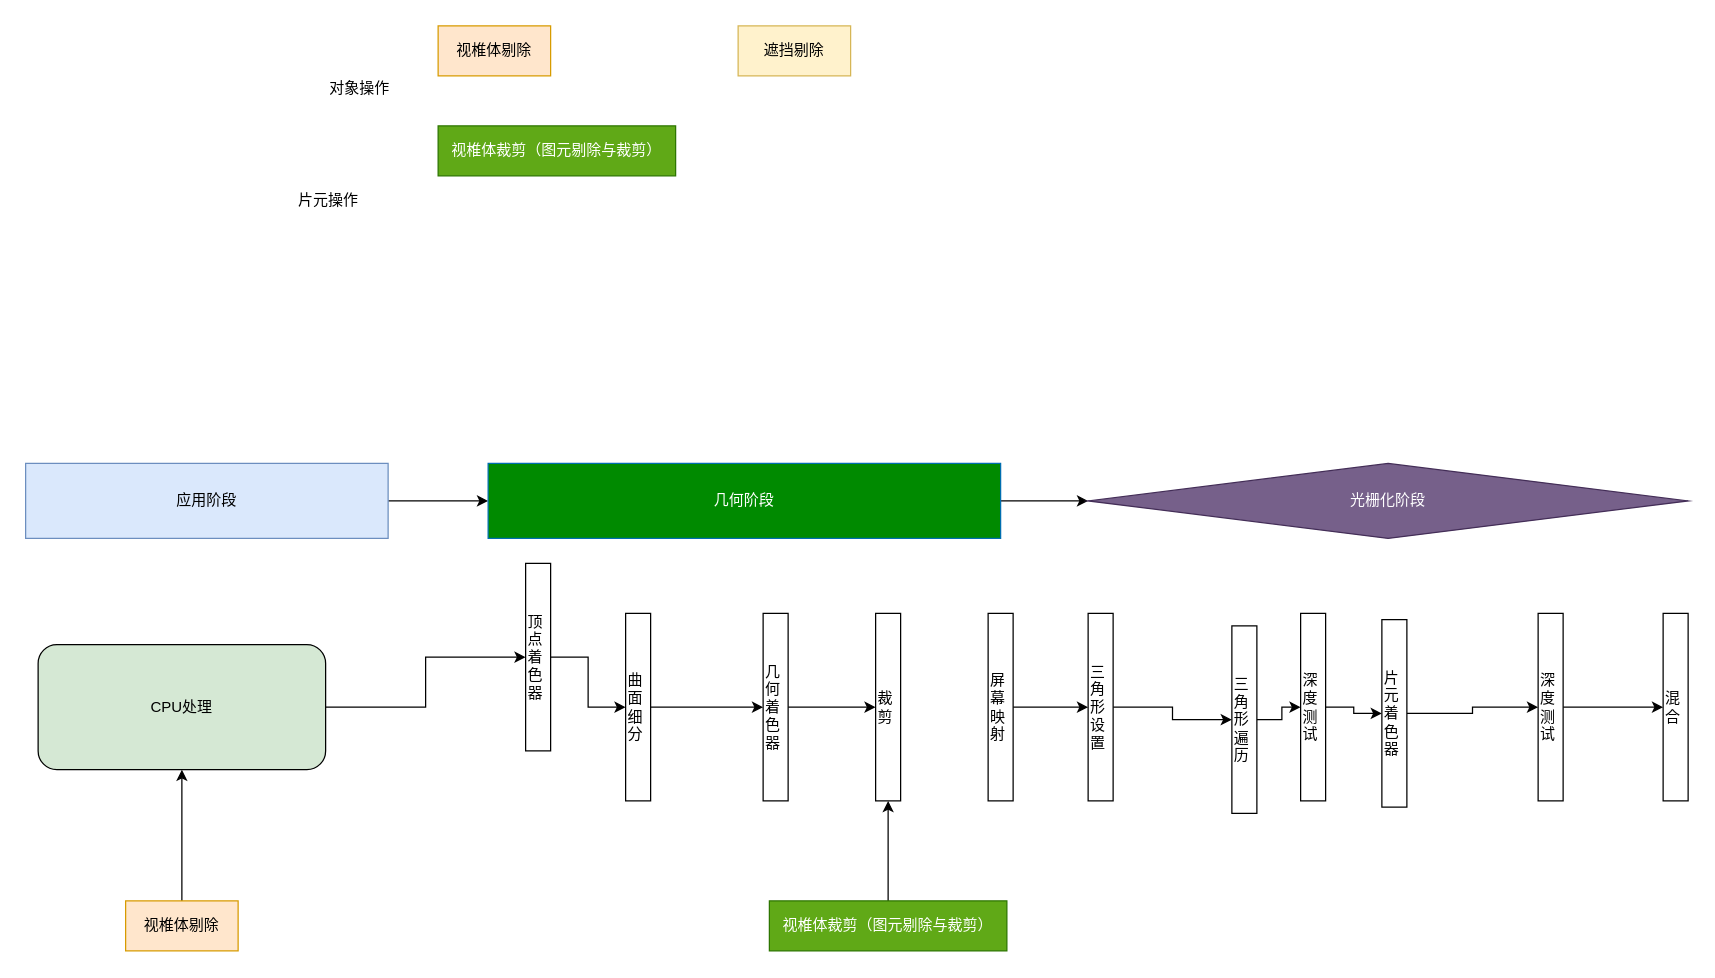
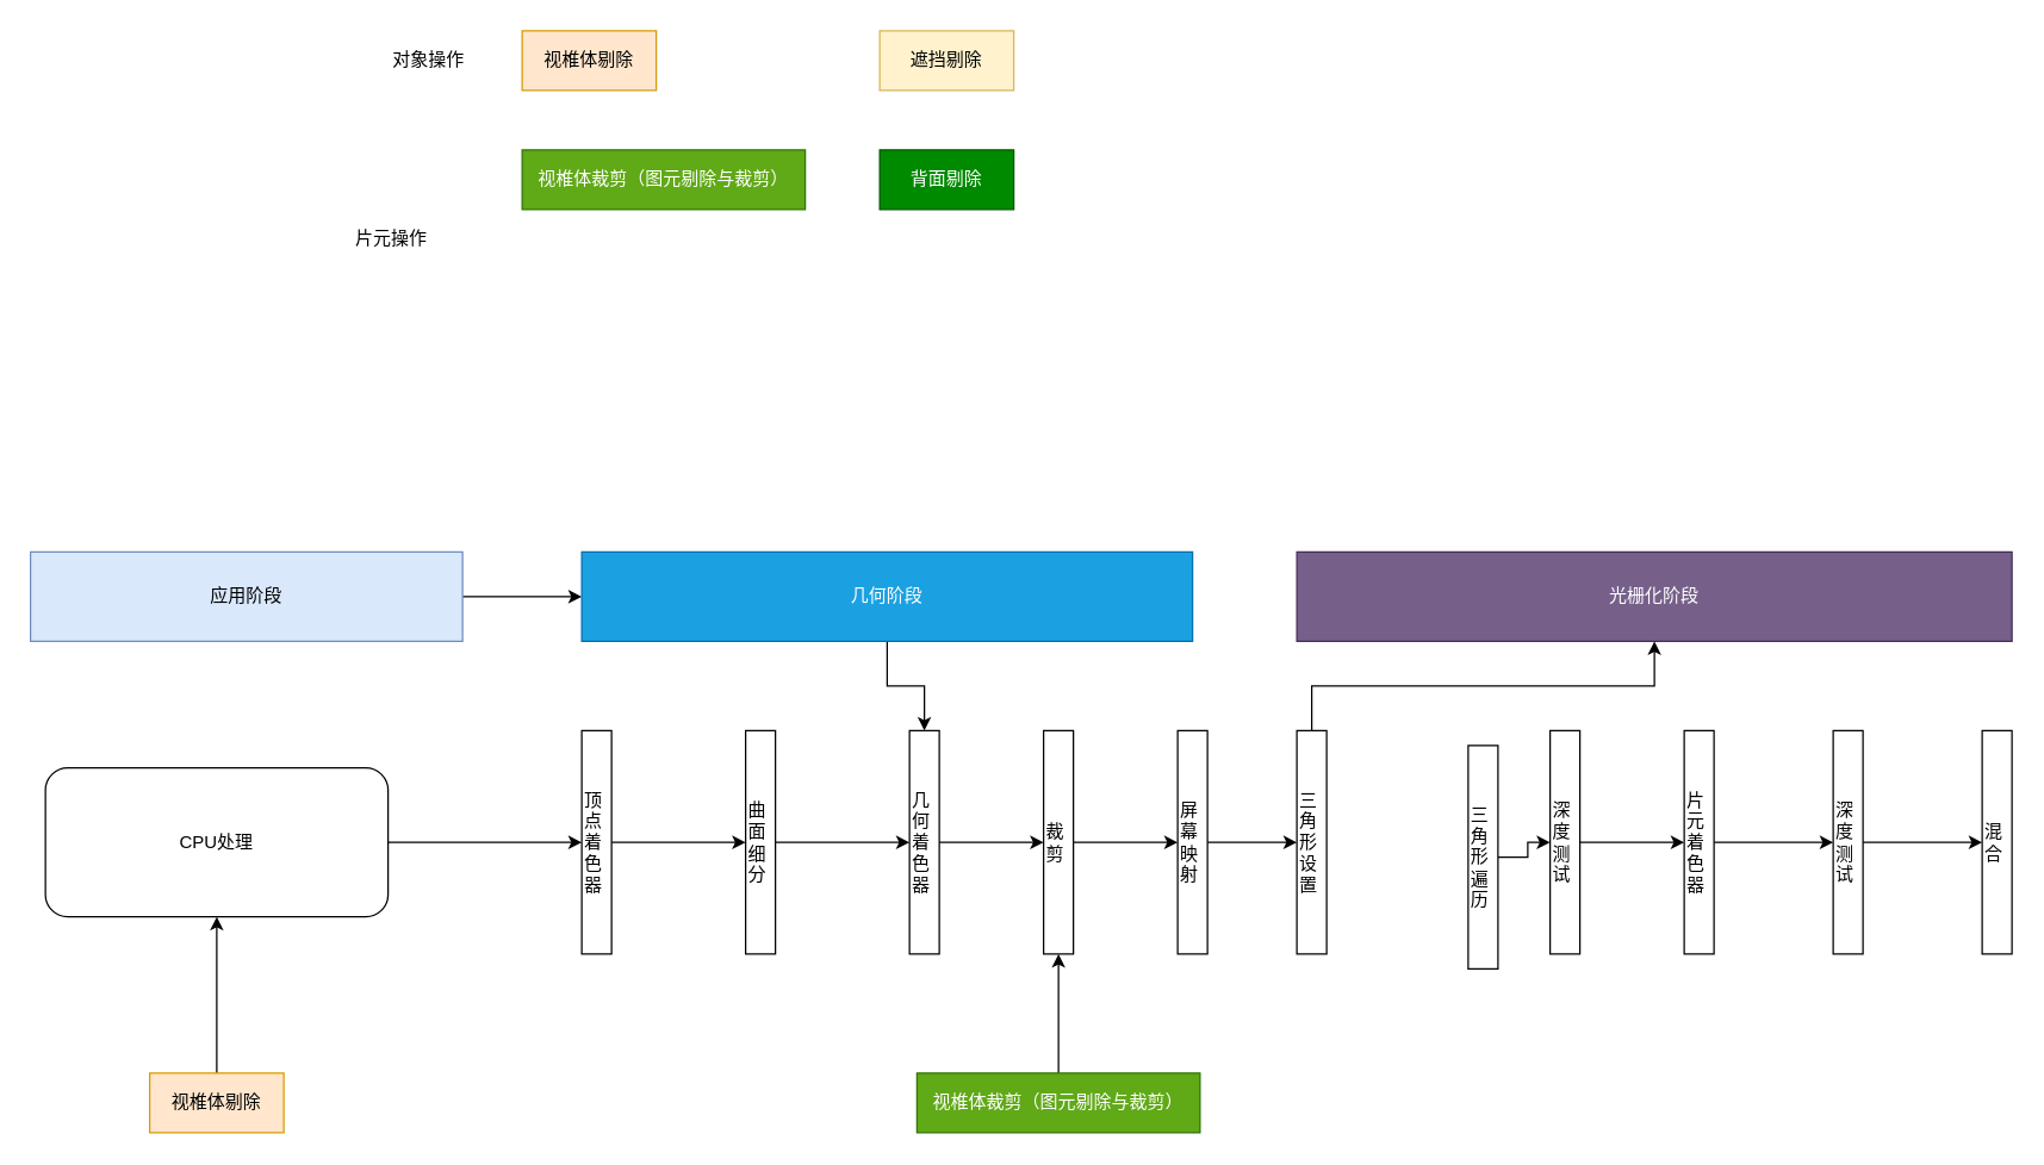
- <mxCell id="7" value="对象操作" style="text;html=1;align=center;verticalAlign=middle;whiteSpace=wrap;rounded=0;" parent="1" vertex="1"><mxGeometry x="245" y="60" width="85" height="20" as="geometry" /></mxCell>
+ <mxCell id="7" value="对象操作" style="text;html=1;align=center;verticalAlign=middle;whiteSpace=wrap;rounded=0;" parent="1" vertex="1"><mxGeometry x="245" y="30" width="85" height="20" as="geometry" /></mxCell>
+ <mxCell id="5" value="背面剔除" style="rounded=0;whiteSpace=wrap;html=1;fillColor=#008a00;strokeColor=#005700;fontColor=#ffffff;" parent="1" vertex="1"><mxGeometry x="590" y="100" width="90" height="40" as="geometry" /></mxCell>
- <mxCell id="11" value="几何阶段" style="rounded=0;whiteSpace=wrap;html=1;fillColor=#008a00;strokeColor=#006EAF;fontColor=#ffffff;" parent="1" vertex="1"><mxGeometry x="390" y="370" width="410" height="60" as="geometry" /></mxCell>
+ <mxCell id="11" value="几何阶段" style="rounded=0;whiteSpace=wrap;html=1;fillColor=#1ba1e2;strokeColor=#006EAF;fontColor=#ffffff;" parent="1" vertex="1"><mxGeometry x="390" y="370" width="410" height="60" as="geometry" /></mxCell>
- <mxCell id="10" value="" style="edgeStyle=orthogonalEdgeStyle;rounded=0;orthogonalLoop=1;jettySize=auto;html=1;" parent="1" source="11" target="12" edge="1"><mxGeometry relative="1" as="geometry" /></mxCell>
+ <mxCell id="10" value="" style="edgeStyle=orthogonalEdgeStyle;rounded=0;orthogonalLoop=1;jettySize=auto;html=1;" parent="1" source="11" target="18" edge="1"><mxGeometry relative="1" as="geometry" /></mxCell>
- <mxCell id="12" value="光栅化阶段" style="rhombus;whiteSpace=wrap;html=1;fillColor=#76608a;strokeColor=#432D57;fontColor=#ffffff;" parent="1" vertex="1"><mxGeometry x="870" y="370" width="480" height="60" as="geometry" /></mxCell>
+ <mxCell id="12" value="光栅化阶段" style="rounded=0;whiteSpace=wrap;html=1;fillColor=#76608a;strokeColor=#432D57;fontColor=#ffffff;" parent="1" vertex="1"><mxGeometry x="870" y="370" width="480" height="60" as="geometry" /></mxCell>
- <mxCell id="14" value="&lt;div&gt;&lt;span&gt;顶点着色器&lt;/span&gt;&lt;/div&gt;" style="rounded=0;whiteSpace=wrap;html=1;align=left;" parent="1" vertex="1"><mxGeometry x="420" y="450" width="20" height="150" as="geometry" /></mxCell>
+ <mxCell id="14" value="&lt;div&gt;&lt;span&gt;顶点着色器&lt;/span&gt;&lt;/div&gt;" style="rounded=0;whiteSpace=wrap;html=1;align=left;" parent="1" vertex="1"><mxGeometry x="390" y="490" width="20" height="150" as="geometry" /></mxCell>
- <mxCell id="39" value="CPU处理" style="rounded=1;whiteSpace=wrap;html=1;fillColor=#d5e8d4;" parent="1" vertex="1"><mxGeometry x="30" y="515" width="230" height="100" as="geometry" /></mxCell>
+ <mxCell id="39" value="CPU处理" style="rounded=1;whiteSpace=wrap;html=1;" parent="1" vertex="1"><mxGeometry x="30" y="515" width="230" height="100" as="geometry" /></mxCell>
+ <mxCell id="19" value="" style="edgeStyle=orthogonalEdgeStyle;rounded=0;orthogonalLoop=1;jettySize=auto;html=1;" parent="1" source="20" target="22" edge="1"><mxGeometry relative="1" as="geometry" /></mxCell>
- <mxCell id="23" value="" style="edgeStyle=orthogonalEdgeStyle;rounded=0;orthogonalLoop=1;jettySize=auto;html=1;" parent="1" source="24" target="26" edge="1"><mxGeometry relative="1" as="geometry" /></mxCell>
+ <mxCell id="23" value="" style="edgeStyle=orthogonalEdgeStyle;rounded=0;orthogonalLoop=1;jettySize=auto;html=1;" parent="1" source="24" target="12" edge="1"><mxGeometry relative="1" as="geometry" /></mxCell>
- <mxCell id="30" value="&lt;div&gt;&lt;span&gt;片元着色器&lt;/span&gt;&lt;/div&gt;" style="rounded=0;whiteSpace=wrap;html=1;align=left;" parent="1" vertex="1"><mxGeometry x="1105" y="495" width="20" height="150" as="geometry" /></mxCell>
+ <mxCell id="30" value="&lt;div&gt;&lt;span&gt;片元着色器&lt;/span&gt;&lt;/div&gt;" style="rounded=0;whiteSpace=wrap;html=1;align=left;" parent="1" vertex="1"><mxGeometry x="1130" y="490" width="20" height="150" as="geometry" /></mxCell>
